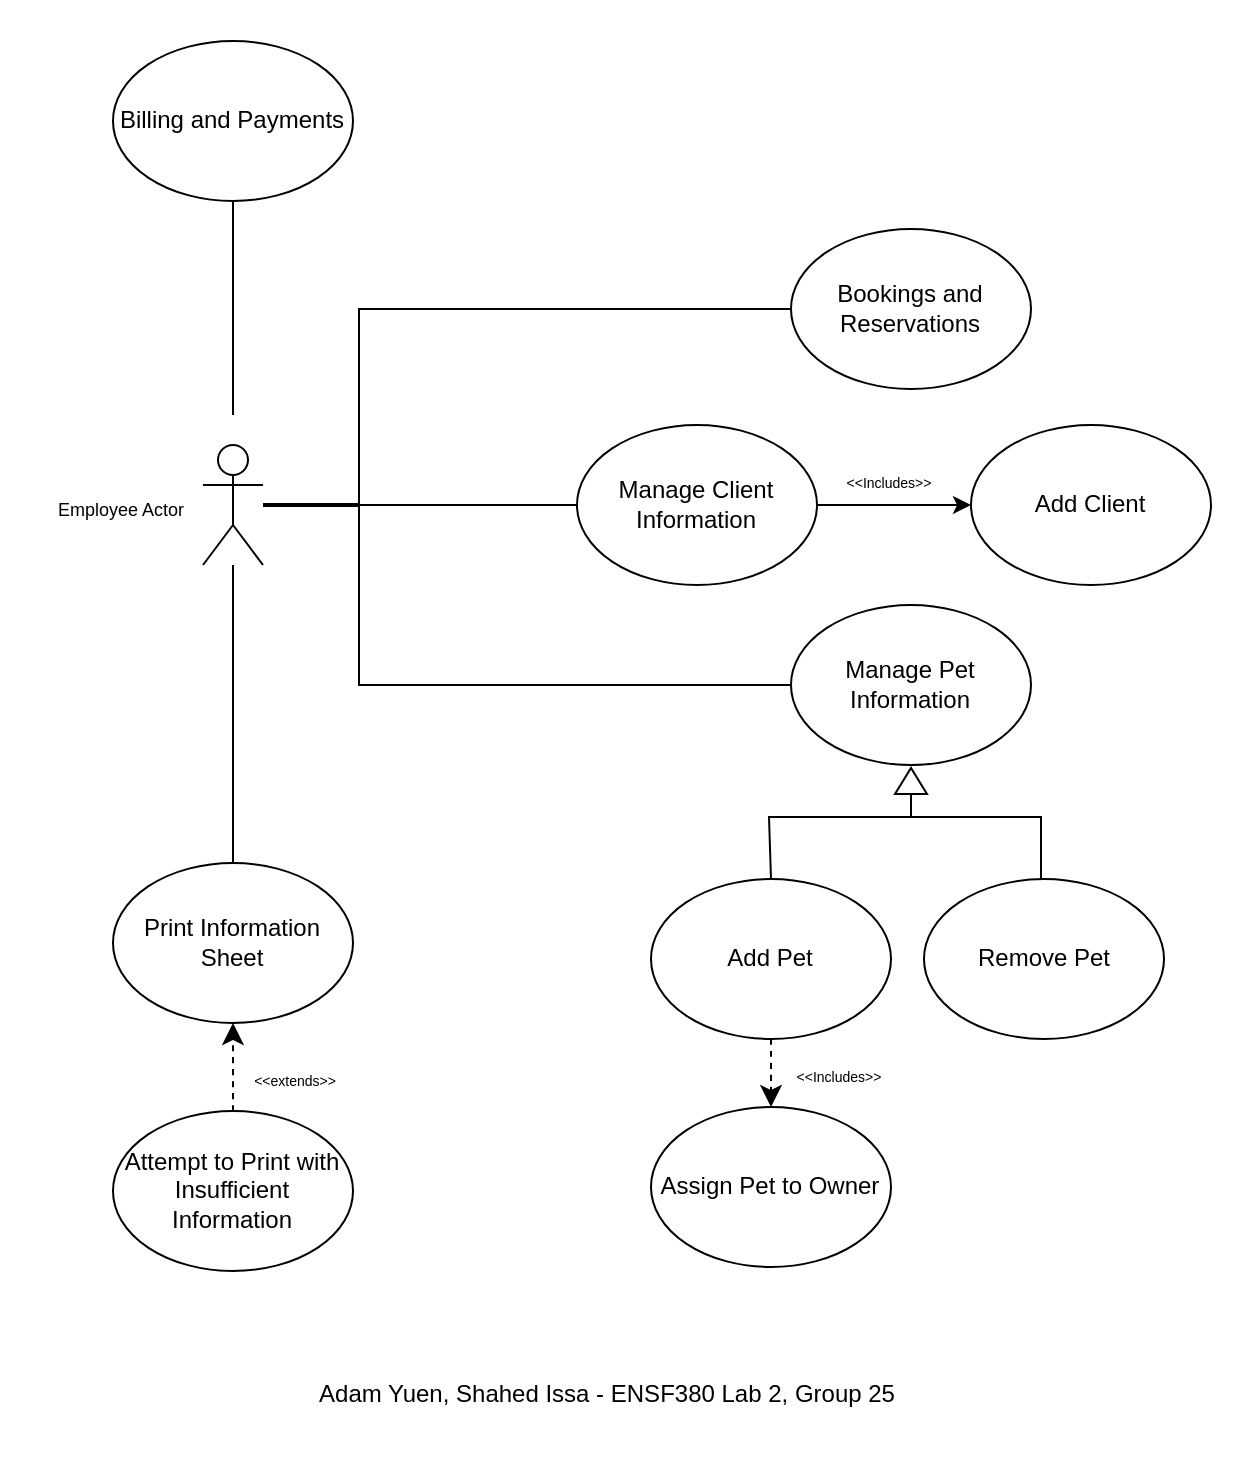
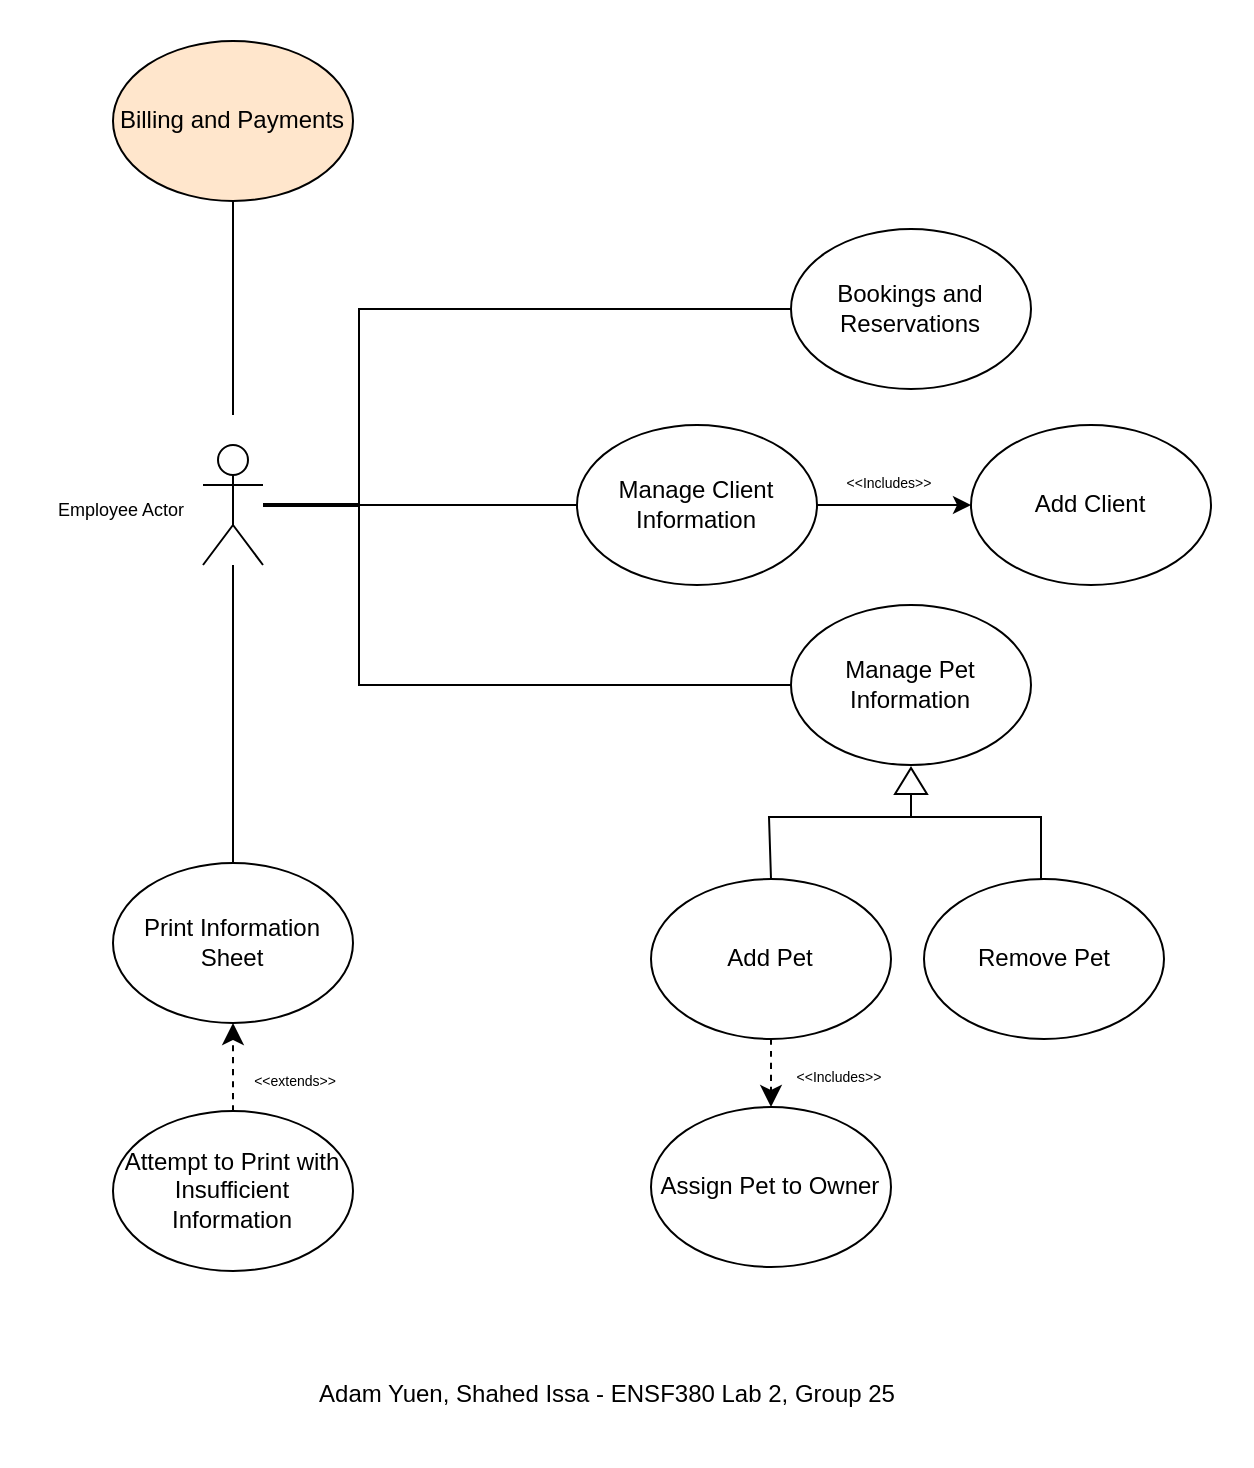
- <mxCell id="27" value="Billing and Payments" style="ellipse;whiteSpace=wrap;html=1;" vertex="1" parent="1"><mxGeometry x="56" y="20" width="120" height="80" as="geometry" /></mxCell>
+ <mxCell id="27" value="Billing and Payments" style="ellipse;whiteSpace=wrap;html=1;fillColor=#ffe6cc;" vertex="1" parent="1"><mxGeometry x="56" y="20" width="120" height="80" as="geometry" /></mxCell>
